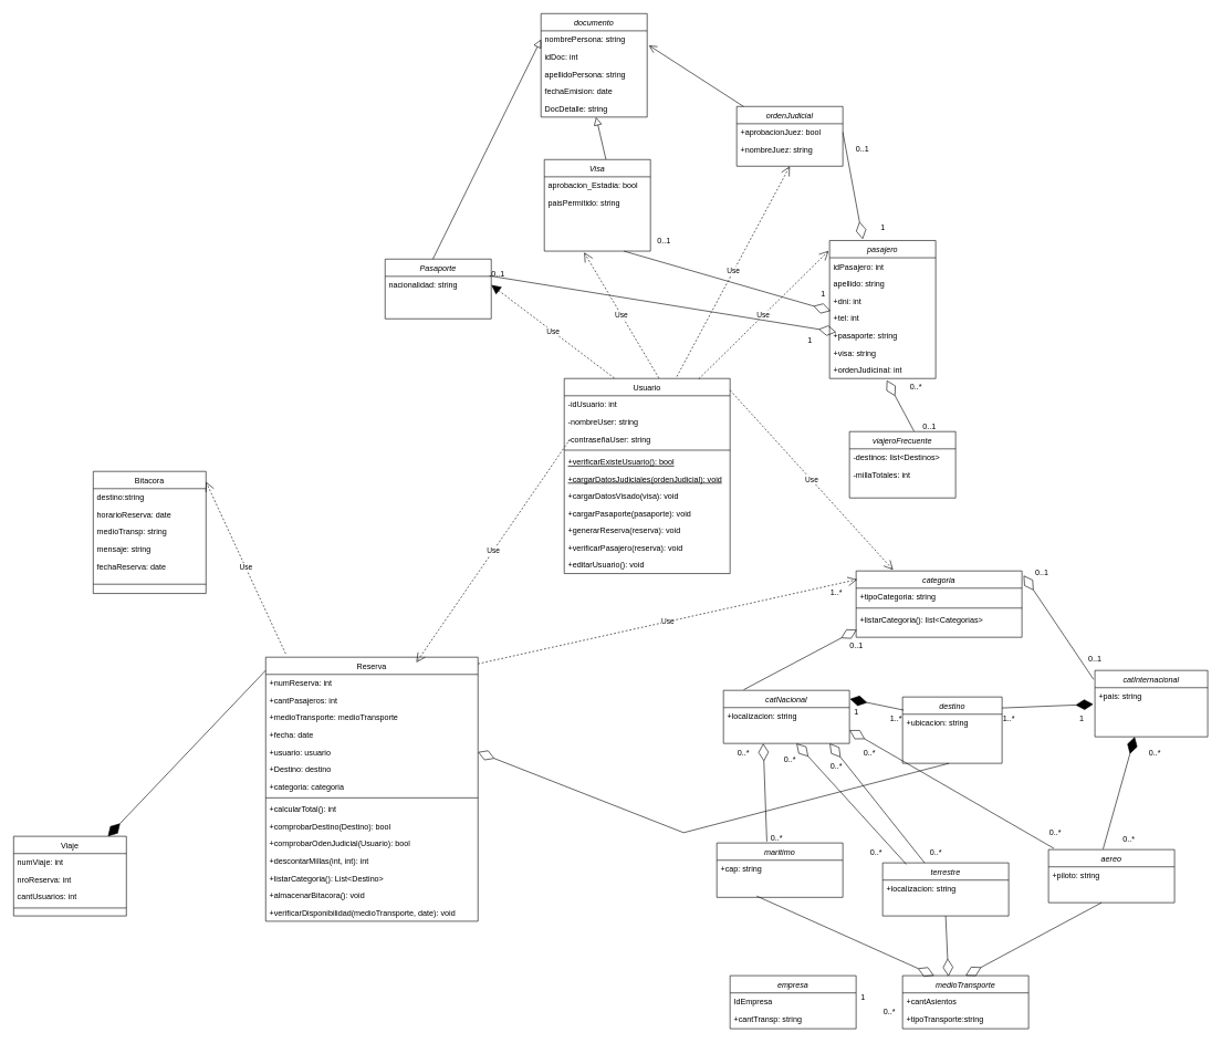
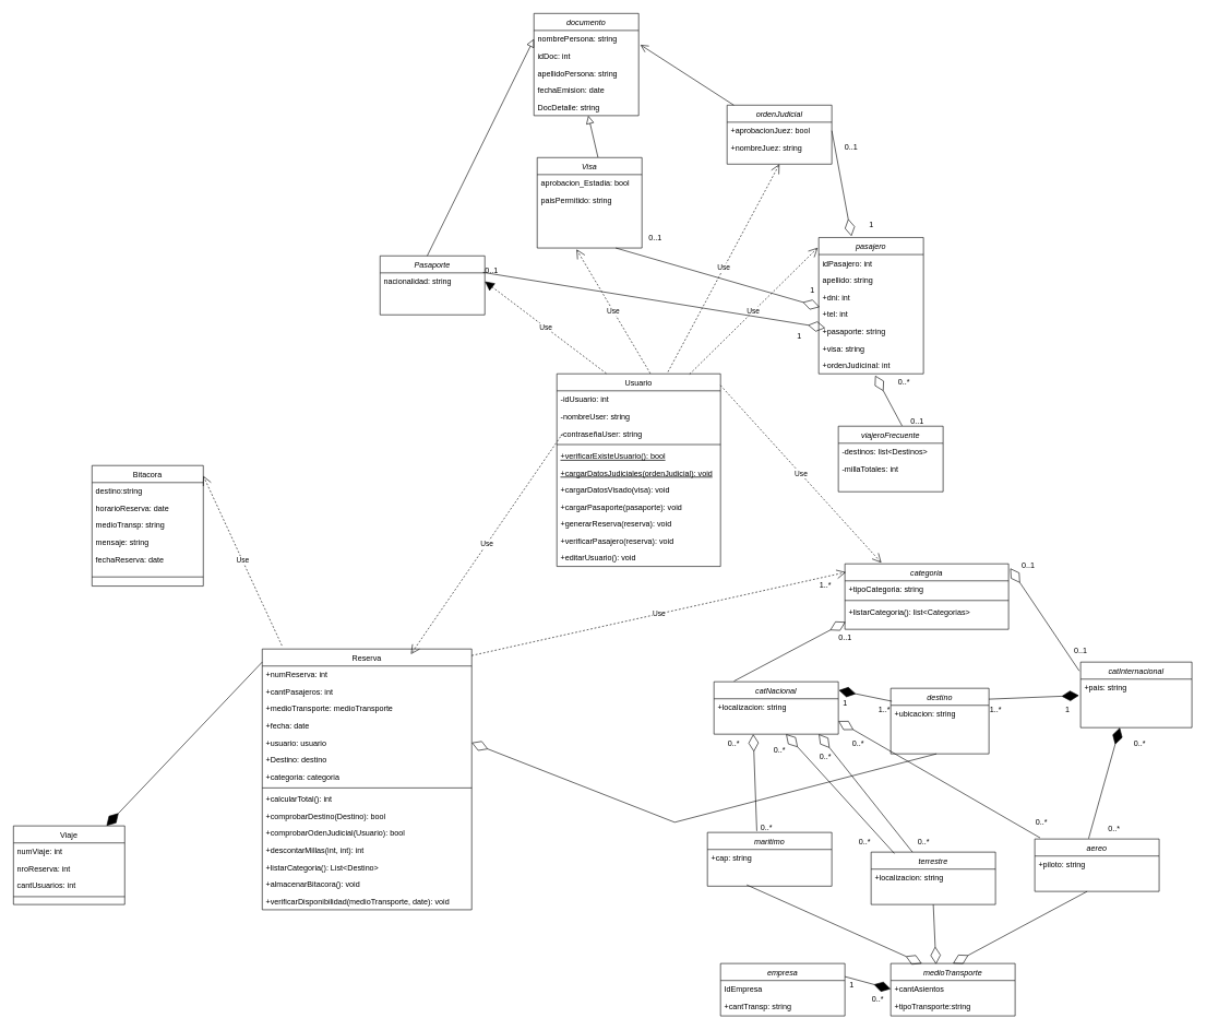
+ <mxCell id="120" value="" style="endArrow=diamondThin;endFill=1;endSize=24;html=1;rounded=0;exitX=1;exitY=0.25;exitDx=0;exitDy=0;entryX=0;entryY=0.5;entryDx=0;entryDy=0;" edge="1" parent="1" source="103" target="101"><mxGeometry width="160" relative="1" as="geometry"><mxPoint x="1307" y="1460" as="sourcePoint" /><mxPoint x="1226" y="1443" as="targetPoint" /></mxGeometry></mxCell>
